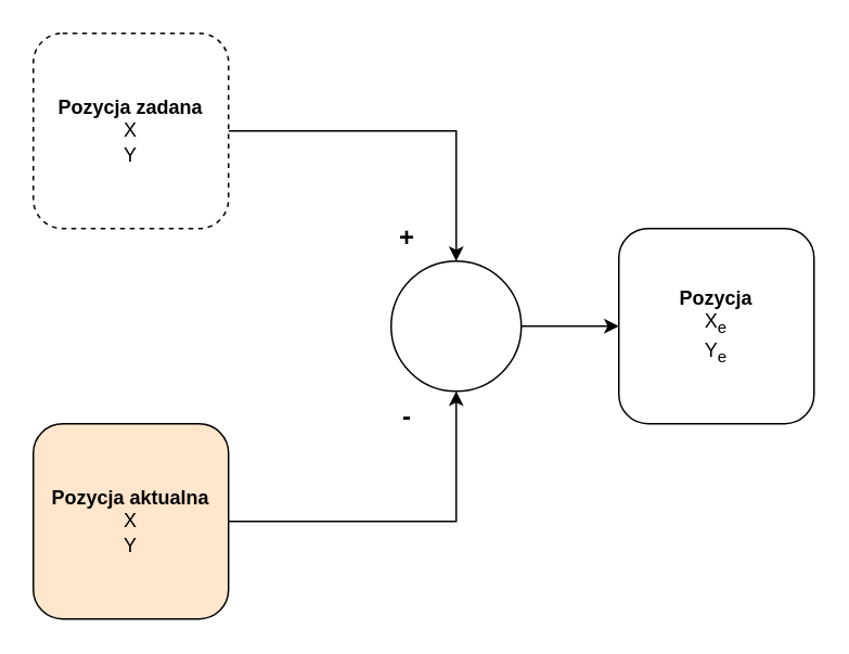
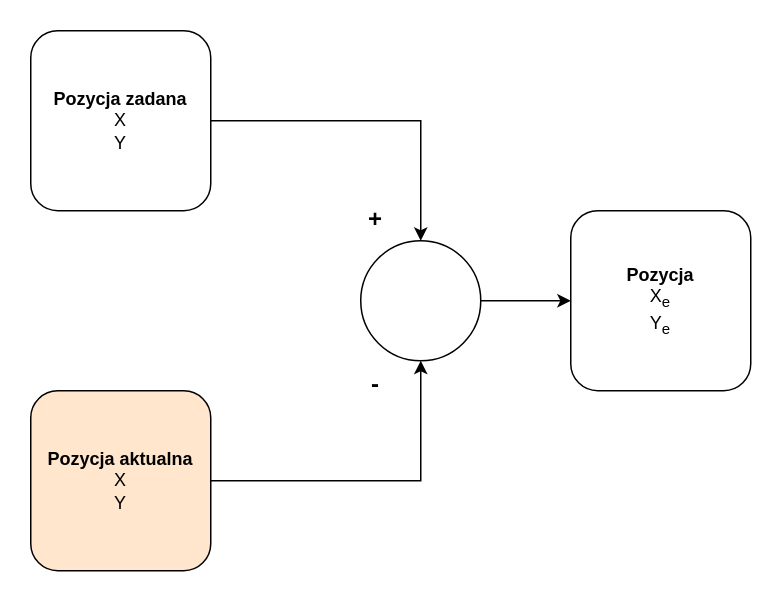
- <mxCell id="3" value="&lt;b&gt;Pozycja zadana&lt;br&gt;&lt;/b&gt;X&lt;br&gt;Y" style="rounded=1;whiteSpace=wrap;html=1;dashed=1;" vertex="1" parent="1"><mxGeometry x="20" y="20" width="120" height="120" as="geometry" /></mxCell>
+ <mxCell id="3" value="&lt;b&gt;Pozycja zadana&lt;br&gt;&lt;/b&gt;X&lt;br&gt;Y" style="rounded=1;whiteSpace=wrap;html=1;" vertex="1" parent="1"><mxGeometry x="20" y="20" width="120" height="120" as="geometry" /></mxCell>
